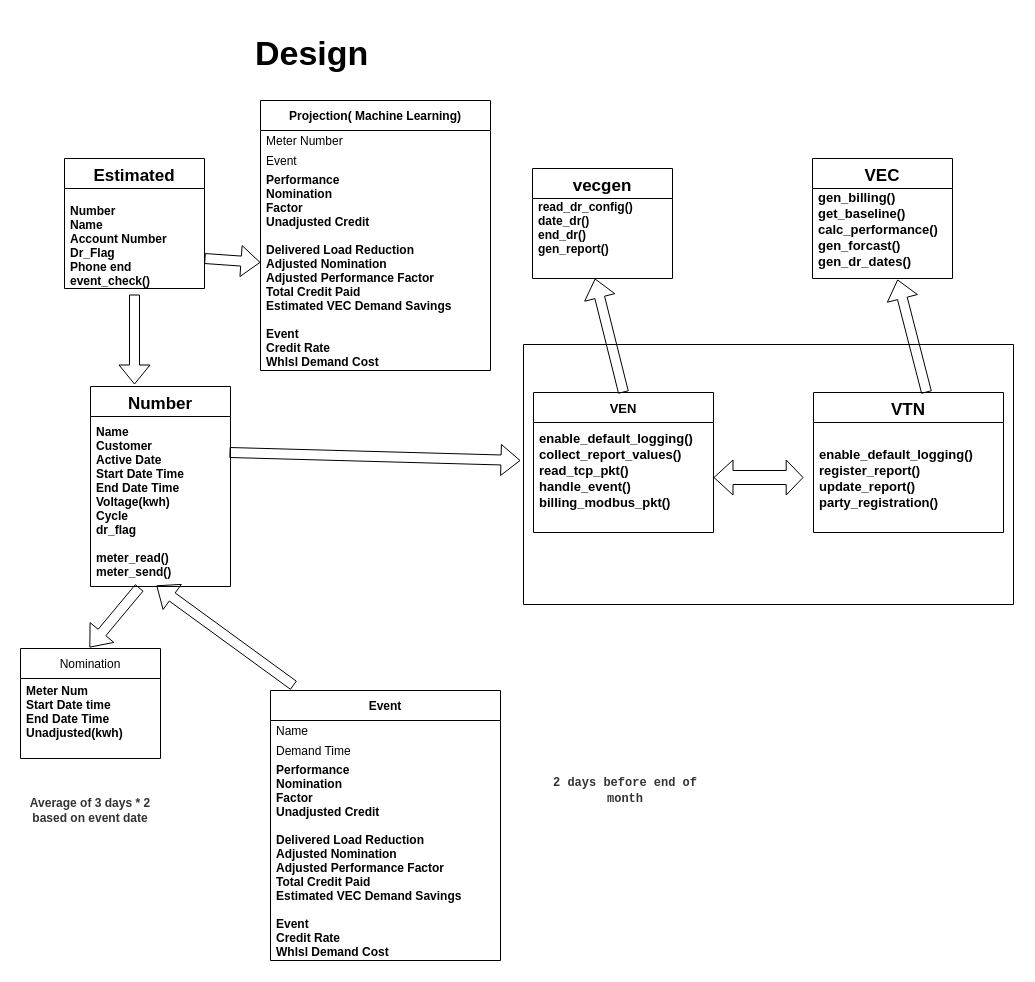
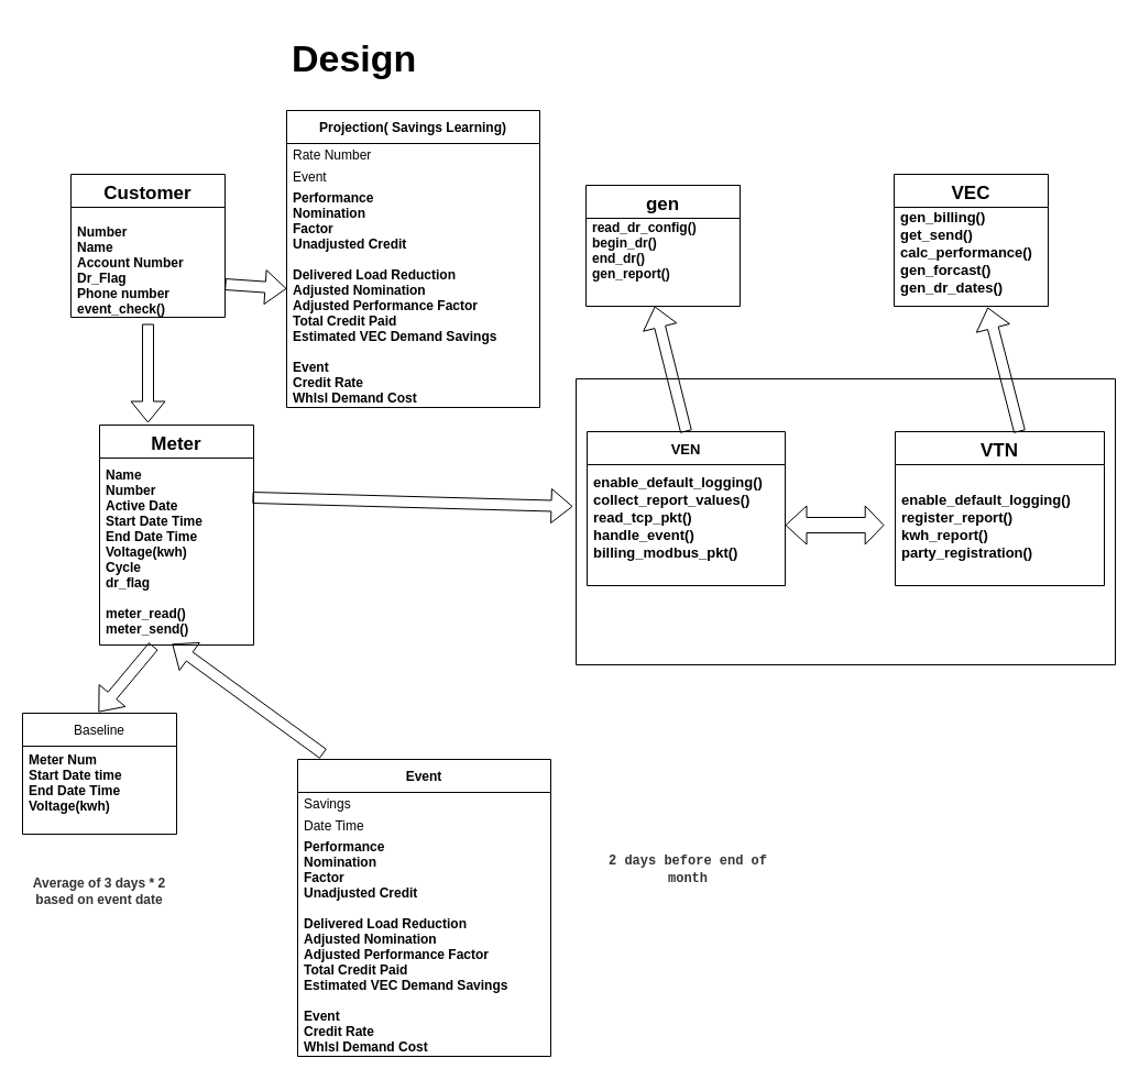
- <mxCell id="20" value="&lt;h1&gt;Design&amp;nbsp;&lt;/h1&gt;" style="text;html=1;strokeColor=none;fillColor=none;spacing=5;spacingTop=-20;whiteSpace=wrap;overflow=hidden;rounded=0;fontSize=17;" parent="1" vertex="1"><mxGeometry x="250" y="20" width="340" height="60" as="geometry" /></mxCell>
+ <mxCell id="20" value="&lt;h1&gt;Design&amp;nbsp;&lt;/h1&gt;" style="text;html=1;strokeColor=none;fillColor=none;spacing=5;spacingTop=-20;whiteSpace=wrap;overflow=hidden;rounded=0;fontSize=17;" parent="1" vertex="1"><mxGeometry x="260" y="20" width="340" height="60" as="geometry" /></mxCell>
- <mxCell id="30" value="Projection( Machine Learning)" style="swimlane;fontStyle=1;childLayout=stackLayout;horizontal=1;startSize=30;horizontalStack=0;resizeParent=1;resizeParentMax=0;resizeLast=0;collapsible=1;marginBottom=0;" parent="1" vertex="1"><mxGeometry x="260" y="100" width="230" height="270" as="geometry" /></mxCell>
+ <mxCell id="30" value="Projection( Savings Learning)" style="swimlane;fontStyle=1;childLayout=stackLayout;horizontal=1;startSize=30;horizontalStack=0;resizeParent=1;resizeParentMax=0;resizeLast=0;collapsible=1;marginBottom=0;" parent="1" vertex="1"><mxGeometry x="260" y="100" width="230" height="270" as="geometry" /></mxCell>
- <mxCell id="31" value="Meter Number" style="text;strokeColor=none;fillColor=none;align=left;verticalAlign=middle;spacingLeft=4;spacingRight=4;overflow=hidden;points=[[0,0.5],[1,0.5]];portConstraint=eastwest;rotatable=0;" parent="30" vertex="1"><mxGeometry y="30" width="230" height="20" as="geometry" /></mxCell>
+ <mxCell id="31" value="Rate Number" style="text;strokeColor=none;fillColor=none;align=left;verticalAlign=middle;spacingLeft=4;spacingRight=4;overflow=hidden;points=[[0,0.5],[1,0.5]];portConstraint=eastwest;rotatable=0;" parent="30" vertex="1"><mxGeometry y="30" width="230" height="20" as="geometry" /></mxCell>
- <mxCell id="14" value="Estimated" style="swimlane;fontStyle=1;childLayout=stackLayout;horizontal=1;startSize=30;horizontalStack=0;resizeParent=1;resizeParentMax=0;resizeLast=0;collapsible=1;marginBottom=0;fontSize=17;" parent="1" vertex="1"><mxGeometry x="64" y="158" width="140" height="130" as="geometry" /></mxCell>
+ <mxCell id="14" value="Customer" style="swimlane;fontStyle=1;childLayout=stackLayout;horizontal=1;startSize=30;horizontalStack=0;resizeParent=1;resizeParentMax=0;resizeLast=0;collapsible=1;marginBottom=0;fontSize=17;" parent="1" vertex="1"><mxGeometry x="64" y="158" width="140" height="130" as="geometry" /></mxCell>
- <mxCell id="16" value="vecgen" style="swimlane;fontStyle=1;childLayout=stackLayout;horizontal=1;startSize=30;horizontalStack=0;resizeParent=1;resizeParentMax=0;resizeLast=0;collapsible=1;marginBottom=0;fontSize=17;" parent="1" vertex="1"><mxGeometry x="532" y="168" width="140" height="110" as="geometry" /></mxCell>
+ <mxCell id="16" value="gen" style="swimlane;fontStyle=1;childLayout=stackLayout;horizontal=1;startSize=30;horizontalStack=0;resizeParent=1;resizeParentMax=0;resizeLast=0;collapsible=1;marginBottom=0;fontSize=17;" parent="1" vertex="1"><mxGeometry x="532" y="168" width="140" height="110" as="geometry" /></mxCell>
- <mxCell id="12" value="gen_billing()&#10;get_baseline()&#10;calc_performance()&#10;gen_forcast()&#10;gen_dr_dates()&#10;&#10;&#10;" style="text;strokeColor=none;fillColor=none;align=left;verticalAlign=middle;spacingLeft=4;spacingRight=4;overflow=hidden;points=[[0,0.5],[1,0.5]];portConstraint=eastwest;rotatable=0;fontSize=13;fontStyle=1" parent="11" vertex="1"><mxGeometry y="30" width="140" height="90" as="geometry" /></mxCell>
+ <mxCell id="12" value="gen_billing()&#10;get_send()&#10;calc_performance()&#10;gen_forcast()&#10;gen_dr_dates()&#10;&#10;&#10;" style="text;strokeColor=none;fillColor=none;align=left;verticalAlign=middle;spacingLeft=4;spacingRight=4;overflow=hidden;points=[[0,0.5],[1,0.5]];portConstraint=eastwest;rotatable=0;fontSize=13;fontStyle=1" parent="11" vertex="1"><mxGeometry y="30" width="140" height="90" as="geometry" /></mxCell>
- <mxCell id="17" value="read_dr_config()&#10;date_dr()&#10;end_dr()&#10;gen_report()&#10;&#10;&#10;" style="text;strokeColor=none;fillColor=none;align=left;verticalAlign=middle;spacingLeft=4;spacingRight=4;overflow=hidden;points=[[0,0.5],[1,0.5]];portConstraint=eastwest;rotatable=0;fontSize=12;fontStyle=1" parent="16" vertex="1"><mxGeometry y="30" width="140" height="80" as="geometry" /></mxCell>
+ <mxCell id="17" value="read_dr_config()&#10;begin_dr()&#10;end_dr()&#10;gen_report()&#10;&#10;&#10;" style="text;strokeColor=none;fillColor=none;align=left;verticalAlign=middle;spacingLeft=4;spacingRight=4;overflow=hidden;points=[[0,0.5],[1,0.5]];portConstraint=eastwest;rotatable=0;fontSize=12;fontStyle=1" parent="16" vertex="1"><mxGeometry y="30" width="140" height="80" as="geometry" /></mxCell>
- <mxCell id="15" value="&#10;Number&#10;Name&#10;Account Number&#10;Dr_Flag&#10;Phone end&#10;event_check()" style="text;strokeColor=none;fillColor=none;align=left;verticalAlign=middle;spacingLeft=4;spacingRight=4;overflow=hidden;points=[[0,0.5],[1,0.5]];portConstraint=eastwest;rotatable=0;fontSize=12;fontStyle=1" parent="14" vertex="1"><mxGeometry y="30" width="140" height="100" as="geometry" /></mxCell>
+ <mxCell id="15" value="&#10;Number&#10;Name&#10;Account Number&#10;Dr_Flag&#10;Phone number&#10;event_check()" style="text;strokeColor=none;fillColor=none;align=left;verticalAlign=middle;spacingLeft=4;spacingRight=4;overflow=hidden;points=[[0,0.5],[1,0.5]];portConstraint=eastwest;rotatable=0;fontSize=12;fontStyle=1" parent="14" vertex="1"><mxGeometry y="30" width="140" height="100" as="geometry" /></mxCell>
- <mxCell id="4" value="Number" style="swimlane;fontStyle=1;childLayout=stackLayout;horizontal=1;startSize=30;horizontalStack=0;resizeParent=1;resizeParentMax=0;resizeLast=0;collapsible=1;marginBottom=0;fontSize=17;" parent="1" vertex="1"><mxGeometry x="90" y="386" width="140" height="200" as="geometry"><mxRectangle x="104" y="372" width="80" height="30" as="alternateBounds" /></mxGeometry></mxCell>
+ <mxCell id="4" value="Meter" style="swimlane;fontStyle=1;childLayout=stackLayout;horizontal=1;startSize=30;horizontalStack=0;resizeParent=1;resizeParentMax=0;resizeLast=0;collapsible=1;marginBottom=0;fontSize=17;" parent="1" vertex="1"><mxGeometry x="90" y="386" width="140" height="200" as="geometry"><mxRectangle x="104" y="372" width="80" height="30" as="alternateBounds" /></mxGeometry></mxCell>
- <mxCell id="5" value="Name&#10;Customer&#10;Active Date&#10;Start Date Time&#10;End Date Time&#10;Voltage(kwh)&#10;Cycle&#10;dr_flag&#10;&#10;meter_read()&#10;meter_send()" style="text;strokeColor=none;fillColor=none;align=left;verticalAlign=middle;spacingLeft=4;spacingRight=4;overflow=hidden;points=[[0,0.5],[1,0.5]];portConstraint=eastwest;rotatable=0;fontStyle=1" parent="4" vertex="1"><mxGeometry y="30" width="140" height="170" as="geometry" /></mxCell>
+ <mxCell id="5" value="Name&#10;Number&#10;Active Date&#10;Start Date Time&#10;End Date Time&#10;Voltage(kwh)&#10;Cycle&#10;dr_flag&#10;&#10;meter_read()&#10;meter_send()" style="text;strokeColor=none;fillColor=none;align=left;verticalAlign=middle;spacingLeft=4;spacingRight=4;overflow=hidden;points=[[0,0.5],[1,0.5]];portConstraint=eastwest;rotatable=0;fontStyle=1" parent="4" vertex="1"><mxGeometry y="30" width="140" height="170" as="geometry" /></mxCell>
- <mxCell id="7" value="enable_default_logging()&#10;register_report()&#10;update_report()&#10;party_registration()" style="text;strokeColor=none;fillColor=none;align=left;verticalAlign=middle;spacingLeft=4;spacingRight=4;overflow=hidden;points=[[0,0.5],[1,0.5]];portConstraint=eastwest;rotatable=0;fontSize=13;fontStyle=1" parent="6" vertex="1"><mxGeometry y="30" width="190" height="110" as="geometry" /></mxCell>
+ <mxCell id="7" value="enable_default_logging()&#10;register_report()&#10;kwh_report()&#10;party_registration()" style="text;strokeColor=none;fillColor=none;align=left;verticalAlign=middle;spacingLeft=4;spacingRight=4;overflow=hidden;points=[[0,0.5],[1,0.5]];portConstraint=eastwest;rotatable=0;fontSize=13;fontStyle=1" parent="6" vertex="1"><mxGeometry y="30" width="190" height="110" as="geometry" /></mxCell>
- <mxCell id="27" value="Nomination" style="swimlane;fontStyle=0;childLayout=stackLayout;horizontal=1;startSize=30;horizontalStack=0;resizeParent=1;resizeParentMax=0;resizeLast=0;collapsible=1;marginBottom=0;" parent="1" vertex="1"><mxGeometry x="20" y="648" width="140" height="110" as="geometry" /></mxCell>
+ <mxCell id="27" value="Baseline" style="swimlane;fontStyle=0;childLayout=stackLayout;horizontal=1;startSize=30;horizontalStack=0;resizeParent=1;resizeParentMax=0;resizeLast=0;collapsible=1;marginBottom=0;" parent="1" vertex="1"><mxGeometry x="20" y="648" width="140" height="110" as="geometry" /></mxCell>
- <mxCell id="28" value="Meter Num&#10;Start Date time&#10;End Date Time&#10;Unadjusted(kwh)&#10;" style="text;strokeColor=none;fillColor=none;align=left;verticalAlign=middle;spacingLeft=4;spacingRight=4;overflow=hidden;points=[[0,0.5],[1,0.5]];portConstraint=eastwest;rotatable=0;fontStyle=1" parent="27" vertex="1"><mxGeometry y="30" width="140" height="80" as="geometry" /></mxCell>
+ <mxCell id="28" value="Meter Num&#10;Start Date time&#10;End Date Time&#10;Voltage(kwh)&#10;" style="text;strokeColor=none;fillColor=none;align=left;verticalAlign=middle;spacingLeft=4;spacingRight=4;overflow=hidden;points=[[0,0.5],[1,0.5]];portConstraint=eastwest;rotatable=0;fontStyle=1" parent="27" vertex="1"><mxGeometry y="30" width="140" height="80" as="geometry" /></mxCell>
- <mxCell id="23" value="Name" style="text;strokeColor=none;fillColor=none;align=left;verticalAlign=middle;spacingLeft=4;spacingRight=4;overflow=hidden;points=[[0,0.5],[1,0.5]];portConstraint=eastwest;rotatable=0;" parent="22" vertex="1"><mxGeometry y="30" width="230" height="20" as="geometry" /></mxCell>
+ <mxCell id="23" value="Savings" style="text;strokeColor=none;fillColor=none;align=left;verticalAlign=middle;spacingLeft=4;spacingRight=4;overflow=hidden;points=[[0,0.5],[1,0.5]];portConstraint=eastwest;rotatable=0;" parent="22" vertex="1"><mxGeometry y="30" width="230" height="20" as="geometry" /></mxCell>
- <mxCell id="24" value="Demand Time" style="text;strokeColor=none;fillColor=none;align=left;verticalAlign=middle;spacingLeft=4;spacingRight=4;overflow=hidden;points=[[0,0.5],[1,0.5]];portConstraint=eastwest;rotatable=0;" parent="22" vertex="1"><mxGeometry y="50" width="230" height="20" as="geometry" /></mxCell>
+ <mxCell id="24" value="Date Time" style="text;strokeColor=none;fillColor=none;align=left;verticalAlign=middle;spacingLeft=4;spacingRight=4;overflow=hidden;points=[[0,0.5],[1,0.5]];portConstraint=eastwest;rotatable=0;" parent="22" vertex="1"><mxGeometry y="50" width="230" height="20" as="geometry" /></mxCell>
